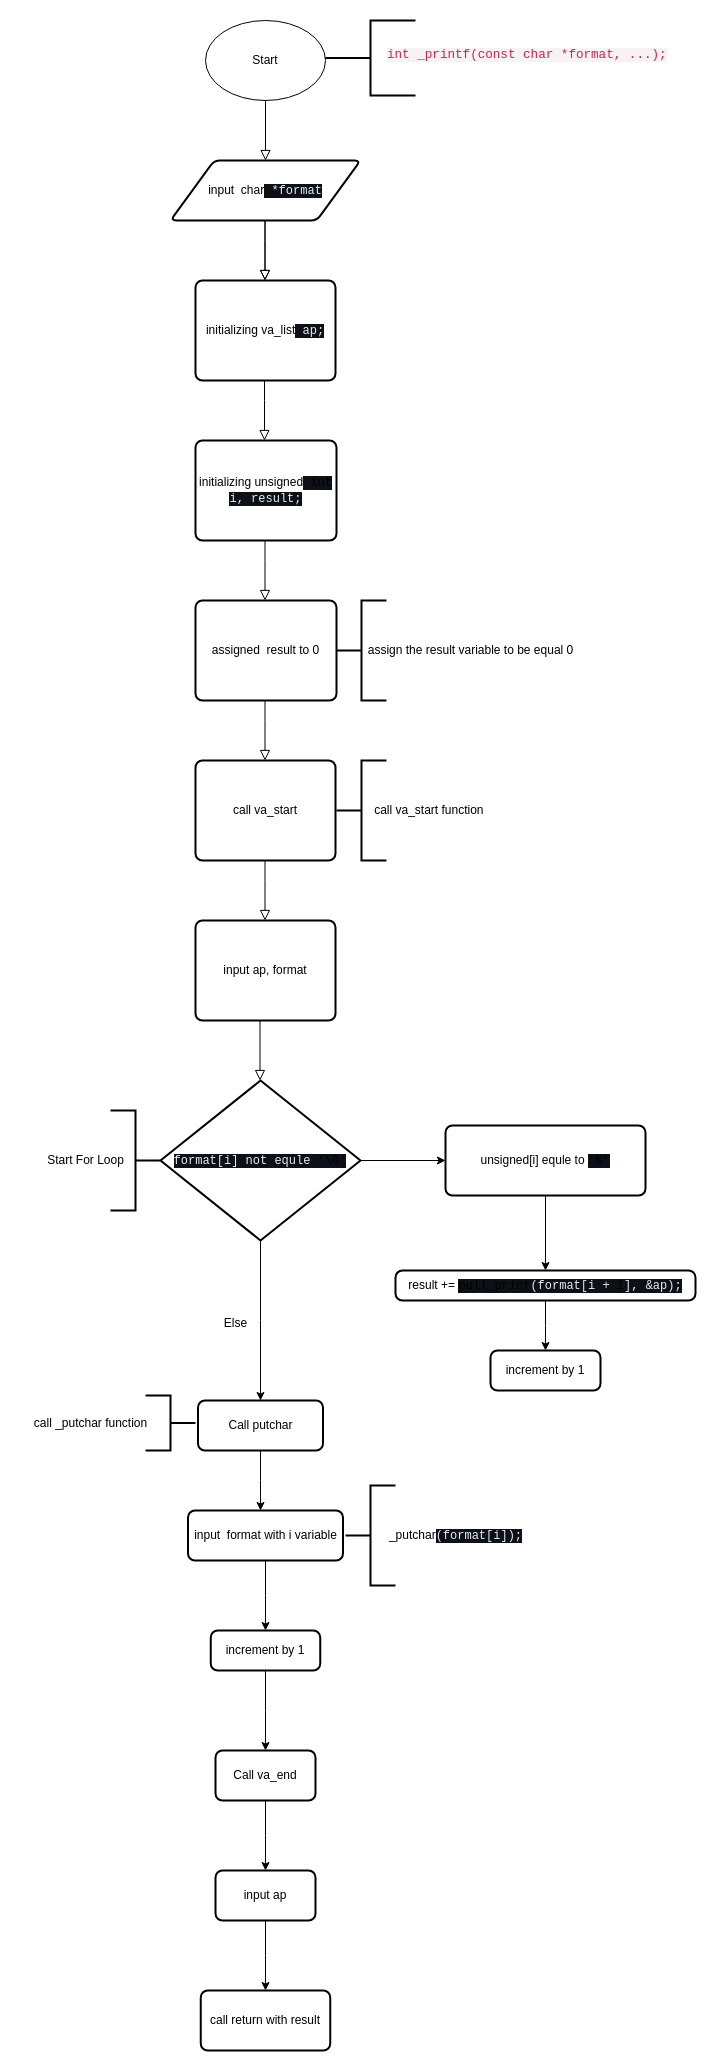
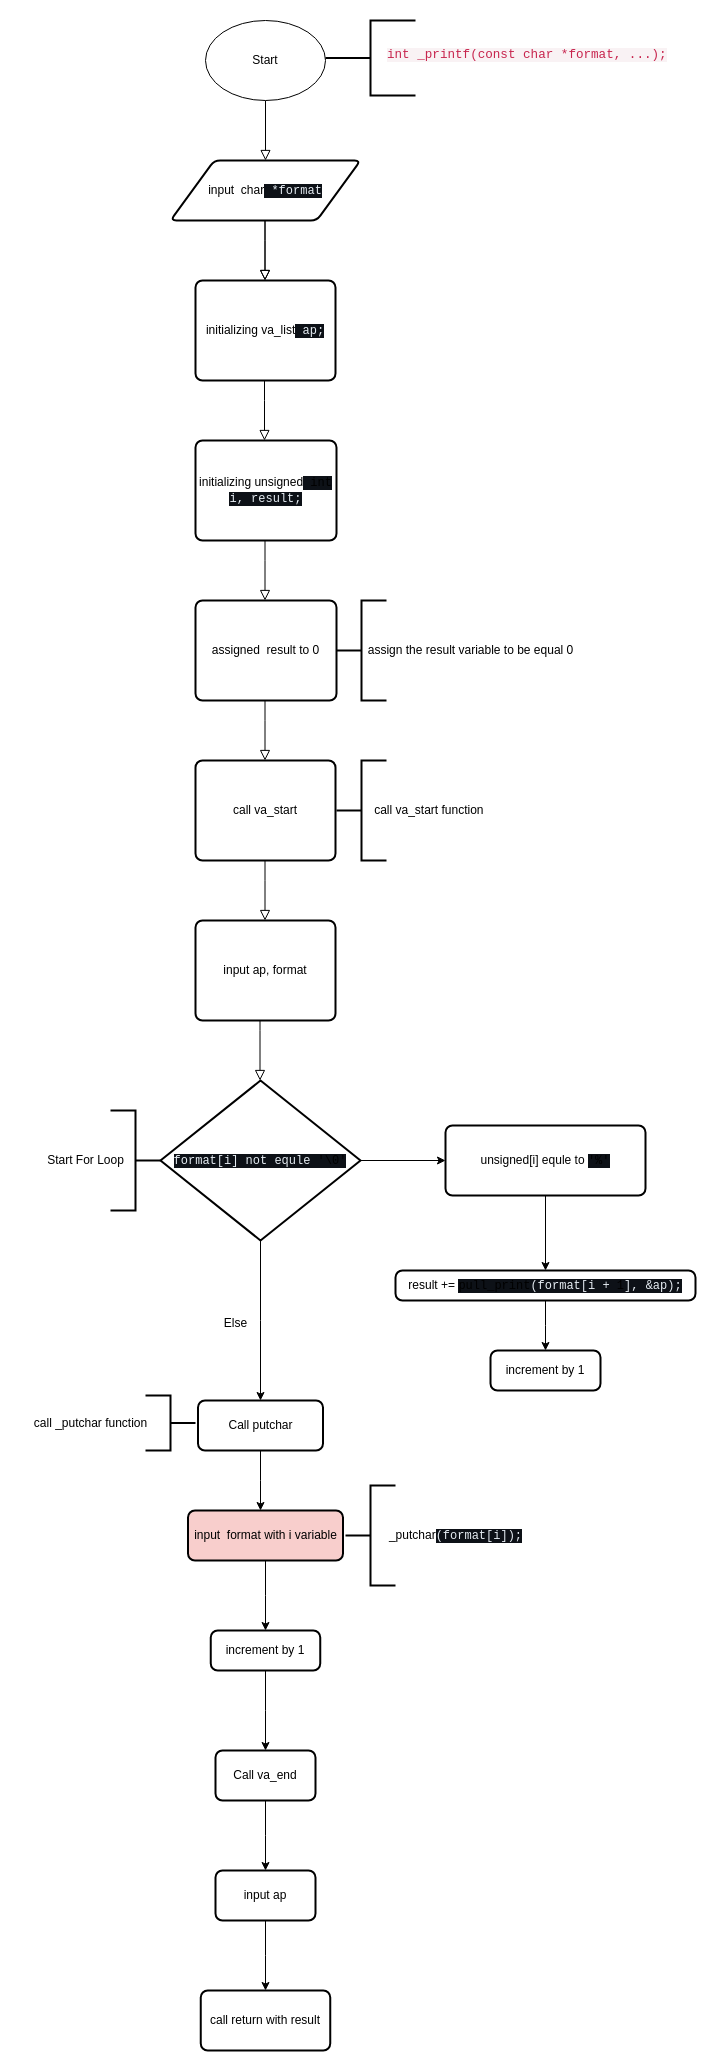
- <mxCell id="40" value="input&amp;nbsp;&amp;nbsp;format with i variable" style="rounded=1;whiteSpace=wrap;html=1;absoluteArcSize=1;arcSize=14;strokeWidth=2;" vertex="1" parent="1"><mxGeometry x="187.5" y="1510" width="155" height="50" as="geometry" /></mxCell>
+ <mxCell id="40" value="input&amp;nbsp;&amp;nbsp;format with i variable" style="rounded=1;whiteSpace=wrap;html=1;absoluteArcSize=1;arcSize=14;strokeWidth=2;fillColor=#f8cecc;" vertex="1" parent="1"><mxGeometry x="187.5" y="1510" width="155" height="50" as="geometry" /></mxCell>
